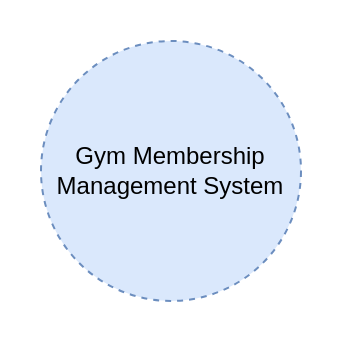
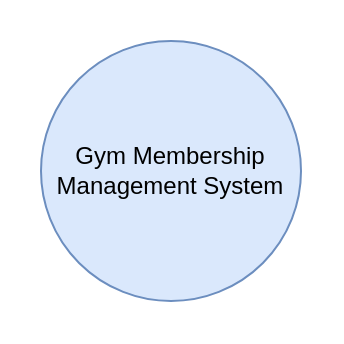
- <mxCell id="2" value="Gym Membership Management System" style="ellipse;whiteSpace=wrap;html=1;aspect=fixed;fillColor=#dae8fc;strokeColor=#6c8ebf;dashed=1;" vertex="1" parent="1"><mxGeometry x="20" y="20" width="130" height="130" as="geometry" /></mxCell>
+ <mxCell id="2" value="Gym Membership Management System" style="ellipse;whiteSpace=wrap;html=1;aspect=fixed;fillColor=#dae8fc;strokeColor=#6c8ebf;" vertex="1" parent="1"><mxGeometry x="20" y="20" width="130" height="130" as="geometry" /></mxCell>
